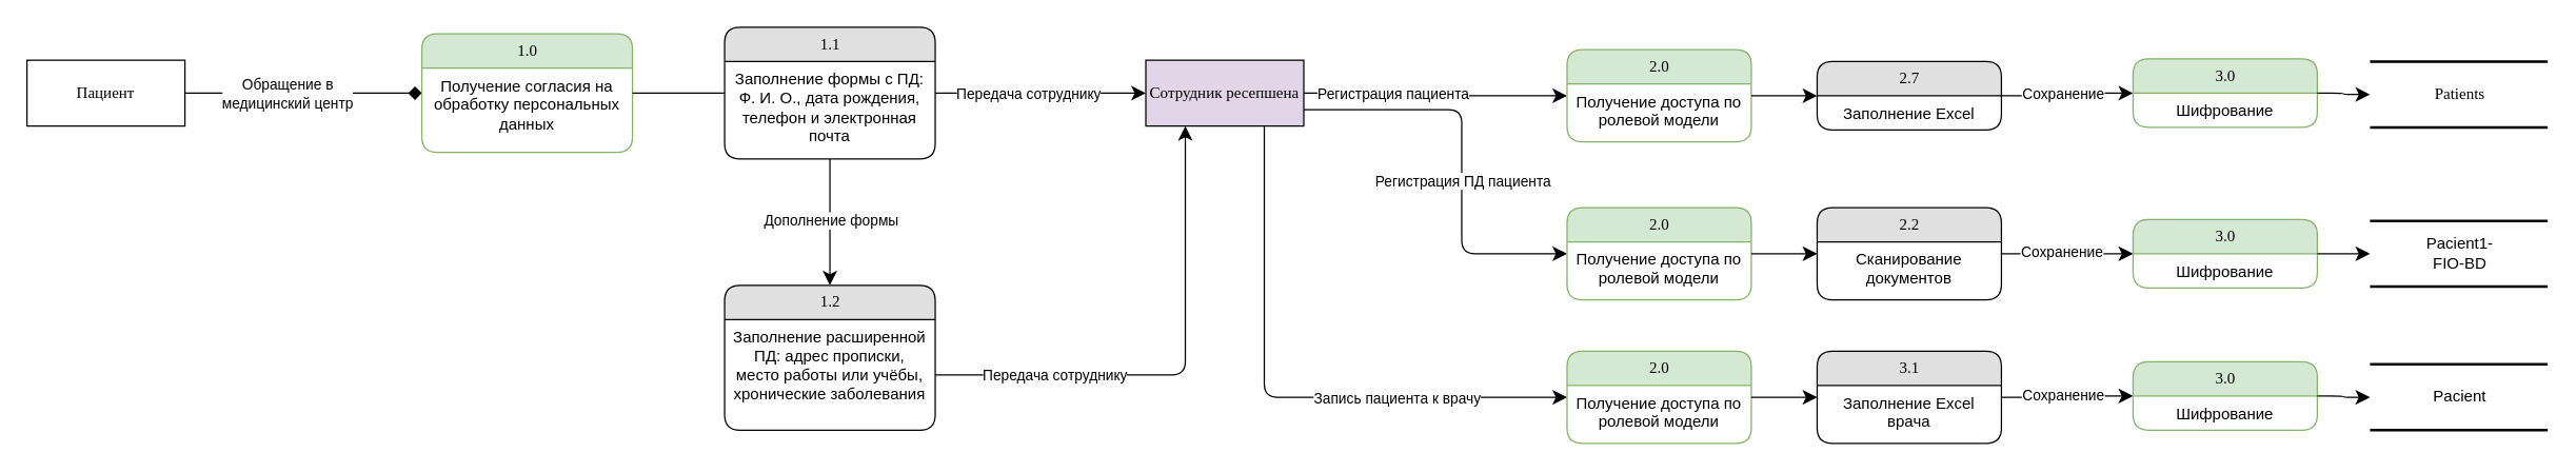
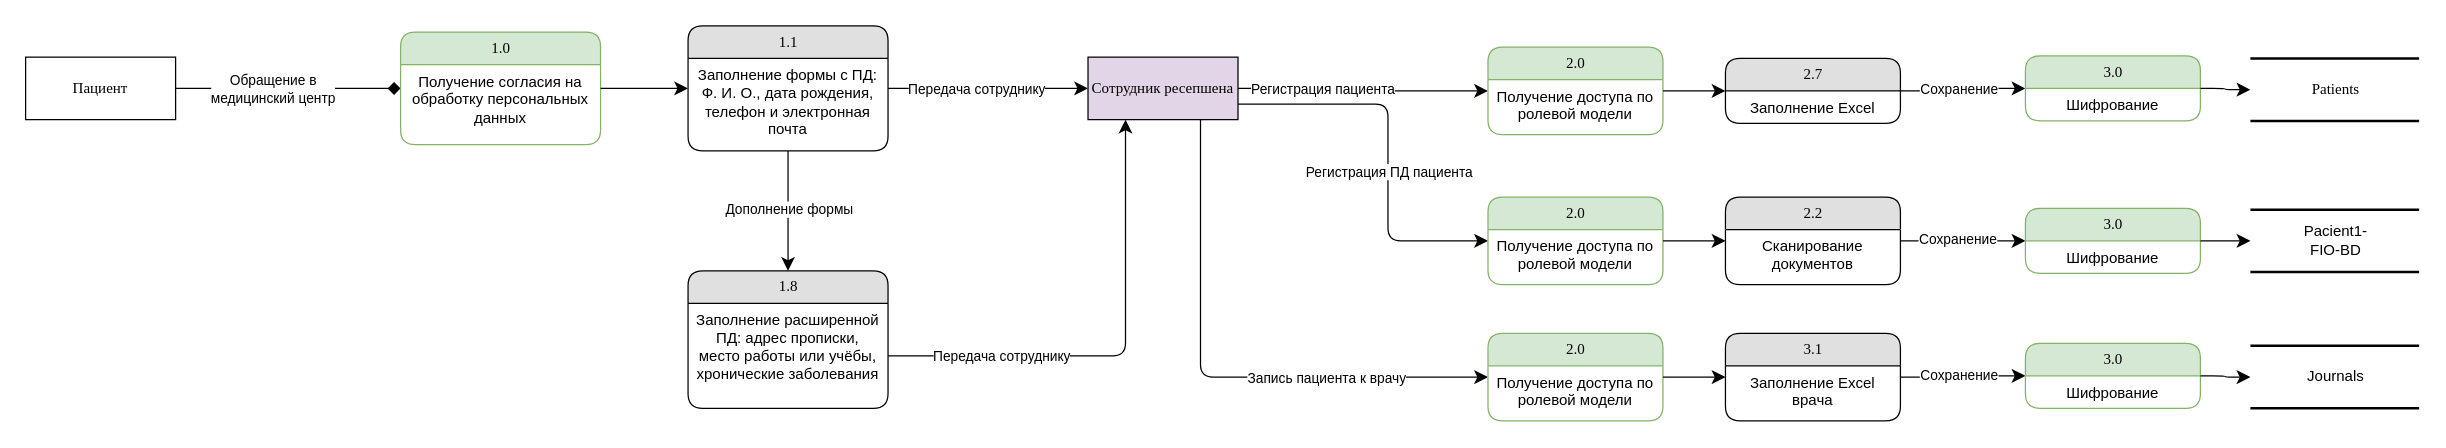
- <mxCell id="39" style="edgeStyle=none;html=1;labelBackgroundColor=none;startFill=0;startSize=8;endFill=1;endSize=8;fontFamily=Verdana;fontSize=12;endArrow=none;" parent="1" source="37" target="13" edge="1"><mxGeometry relative="1" as="geometry"><mxPoint x="630" y="222" as="targetPoint" /><mxPoint x="630" y="126" as="sourcePoint" /></mxGeometry></mxCell>
+ <mxCell id="39" style="edgeStyle=none;html=1;labelBackgroundColor=none;startFill=0;startSize=8;endFill=1;endSize=8;fontFamily=Verdana;fontSize=12;" parent="1" source="37" target="13" edge="1"><mxGeometry relative="1" as="geometry"><mxPoint x="630" y="222" as="targetPoint" /><mxPoint x="630" y="126" as="sourcePoint" /></mxGeometry></mxCell>
- <mxCell id="15" value="1.2" style="swimlane;html=1;fontStyle=0;childLayout=stackLayout;horizontal=1;startSize=26;fillColor=#e0e0e0;horizontalStack=0;resizeParent=1;resizeLast=0;collapsible=1;marginBottom=0;swimlaneFillColor=#ffffff;align=center;rounded=1;shadow=0;comic=0;labelBackgroundColor=none;strokeWidth=1;fontFamily=Verdana;fontSize=12" parent="1" vertex="1"><mxGeometry x="550" y="216" width="160" height="110" as="geometry" /></mxCell>
+ <mxCell id="15" value="1.8" style="swimlane;html=1;fontStyle=0;childLayout=stackLayout;horizontal=1;startSize=26;fillColor=#e0e0e0;horizontalStack=0;resizeParent=1;resizeLast=0;collapsible=1;marginBottom=0;swimlaneFillColor=#ffffff;align=center;rounded=1;shadow=0;comic=0;labelBackgroundColor=none;strokeWidth=1;fontFamily=Verdana;fontSize=12" parent="1" vertex="1"><mxGeometry x="550" y="216" width="160" height="110" as="geometry" /></mxCell>
- <mxCell id="34" value="&lt;div style=&quot;text-align: left;&quot;&gt;&lt;span style=&quot;background-color: transparent; text-wrap-mode: wrap;&quot;&gt;&lt;font face=&quot;Helvetica&quot;&gt;Pacient&lt;/font&gt;&lt;/span&gt;&lt;/div&gt;" style="html=1;rounded=0;shadow=0;comic=0;labelBackgroundColor=none;strokeWidth=2;fontFamily=Verdana;fontSize=12;align=center;shape=mxgraph.ios7ui.horLines;" parent="1" vertex="1"><mxGeometry x="1800" y="276" width="135" height="50" as="geometry" /></mxCell>
+ <mxCell id="34" value="&lt;div style=&quot;text-align: left;&quot;&gt;&lt;span style=&quot;background-color: transparent; text-wrap-mode: wrap;&quot;&gt;&lt;font face=&quot;Helvetica&quot;&gt;Journals&lt;/font&gt;&lt;/span&gt;&lt;/div&gt;" style="html=1;rounded=0;shadow=0;comic=0;labelBackgroundColor=none;strokeWidth=2;fontFamily=Verdana;fontSize=12;align=center;shape=mxgraph.ios7ui.horLines;" parent="1" vertex="1"><mxGeometry x="1800" y="276" width="135" height="50" as="geometry" /></mxCell>
